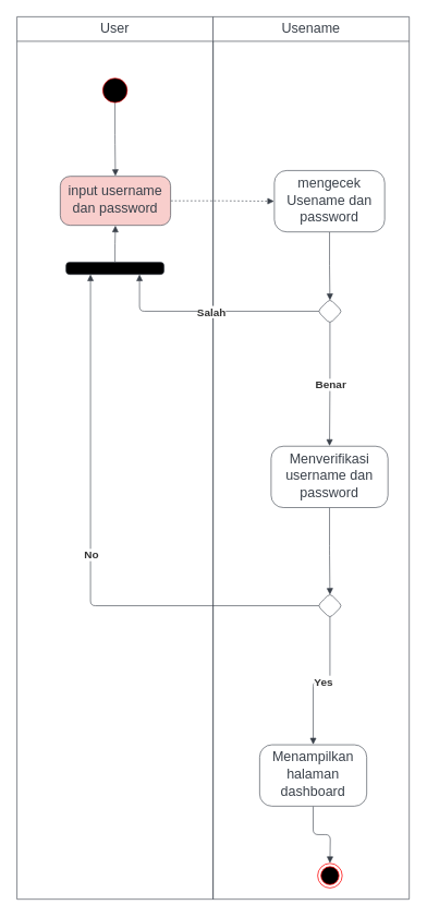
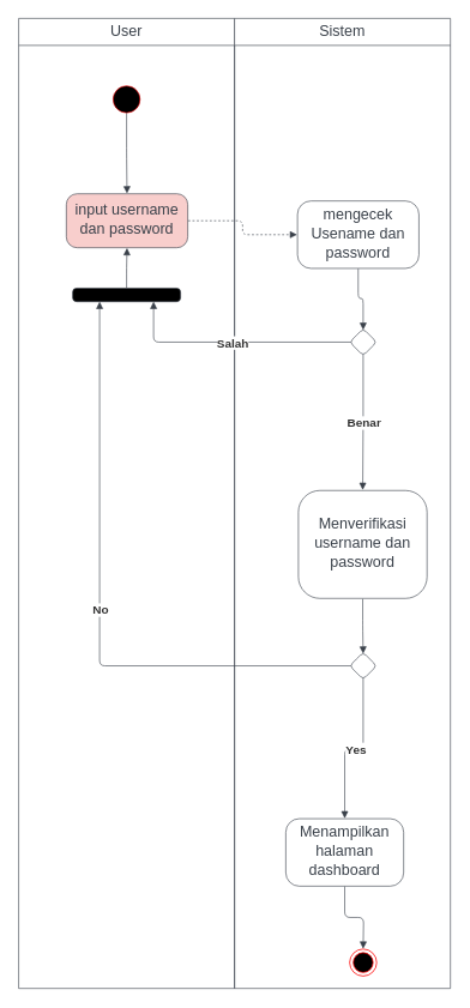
- <mxCell id="5" value="Usename" style="swimlane;html=1;whiteSpace=wrap;connectable=0;fontStyle=0;startSize=30;dropTarget=0;rounded=0;spacing=0;strokeColor=#3a414a;strokeOpacity=100;strokeWidth=0.8;container=1;pointerEvents=0;collapsible=0;recursiveResize=0;fontSize=16.7;fontColor=#3a414a;" vertex="1" parent="4"><mxGeometry width="240" height="1078.75" as="geometry" /></mxCell>
+ <mxCell id="5" value="Sistem" style="swimlane;html=1;whiteSpace=wrap;connectable=0;fontStyle=0;startSize=30;dropTarget=0;rounded=0;spacing=0;strokeColor=#3a414a;strokeOpacity=100;strokeWidth=0.8;container=1;pointerEvents=0;collapsible=0;recursiveResize=0;fontSize=16.7;fontColor=#3a414a;" vertex="1" parent="4"><mxGeometry width="240" height="1078.75" as="geometry" /></mxCell>
- <mxCell id="8" value="&lt;div style=&quot;display: flex; justify-content: center; text-align: center; align-items: baseline; font-size: 0; line-height: 1.25;margin-top: -2px;&quot;&gt;&lt;span&gt;&lt;span style=&quot;font-size:16.7px;color:#3a414a;&quot;&gt;mengecek Usename dan password&lt;/span&gt;&lt;/span&gt;&lt;/div&gt;" style="rounded=1;arcSize=20;whiteSpace=wrap;overflow=block;blockSpacing=1;html=1;fontSize=13;spacing=0;strokeColor=#3a414a;strokeOpacity=100;strokeWidth=0.8;" vertex="1" parent="1"><mxGeometry x="335" y="208" width="135" height="75" as="geometry" /></mxCell>
+ <mxCell id="8" value="&lt;div style=&quot;display: flex; justify-content: center; text-align: center; align-items: baseline; font-size: 0; line-height: 1.25;margin-top: -2px;&quot;&gt;&lt;span&gt;&lt;span style=&quot;font-size:16.7px;color:#3a414a;&quot;&gt;mengecek Usename dan password&lt;/span&gt;&lt;/span&gt;&lt;/div&gt;" style="rounded=1;arcSize=20;whiteSpace=wrap;overflow=block;blockSpacing=1;html=1;fontSize=13;spacing=0;strokeColor=#3a414a;strokeOpacity=100;strokeWidth=0.8;" vertex="1" parent="1"><mxGeometry x="330" y="223" width="135" height="75" as="geometry" /></mxCell>
- <mxCell id="15" value="&lt;div style=&quot;display: flex; justify-content: center; text-align: center; align-items: baseline; font-size: 0; line-height: 1.25;margin-top: -2px;&quot;&gt;&lt;span&gt;&lt;span style=&quot;font-size:16.7px;color:#3a414a;&quot;&gt;Menverifikasi username dan password &lt;/span&gt;&lt;/span&gt;&lt;/div&gt;" style="rounded=1;arcSize=20;whiteSpace=wrap;overflow=block;blockSpacing=1;html=1;fontSize=13;spacing=0;strokeColor=#3a414a;strokeOpacity=100;strokeWidth=0.8;" vertex="1" parent="1"><mxGeometry x="331" y="545" width="143" height="75" as="geometry" /></mxCell>
+ <mxCell id="15" value="&lt;div style=&quot;display: flex; justify-content: center; text-align: center; align-items: baseline; font-size: 0; line-height: 1.25;margin-top: -2px;&quot;&gt;&lt;span&gt;&lt;span style=&quot;font-size:16.7px;color:#3a414a;&quot;&gt;Menverifikasi username dan password &lt;/span&gt;&lt;/span&gt;&lt;/div&gt;" style="rounded=1;arcSize=20;whiteSpace=wrap;overflow=block;blockSpacing=1;html=1;fontSize=13;spacing=0;strokeColor=#3a414a;strokeOpacity=100;strokeWidth=0.8;" vertex="1" parent="1"><mxGeometry x="331" y="545" width="143" height="120" as="geometry" /></mxCell>
